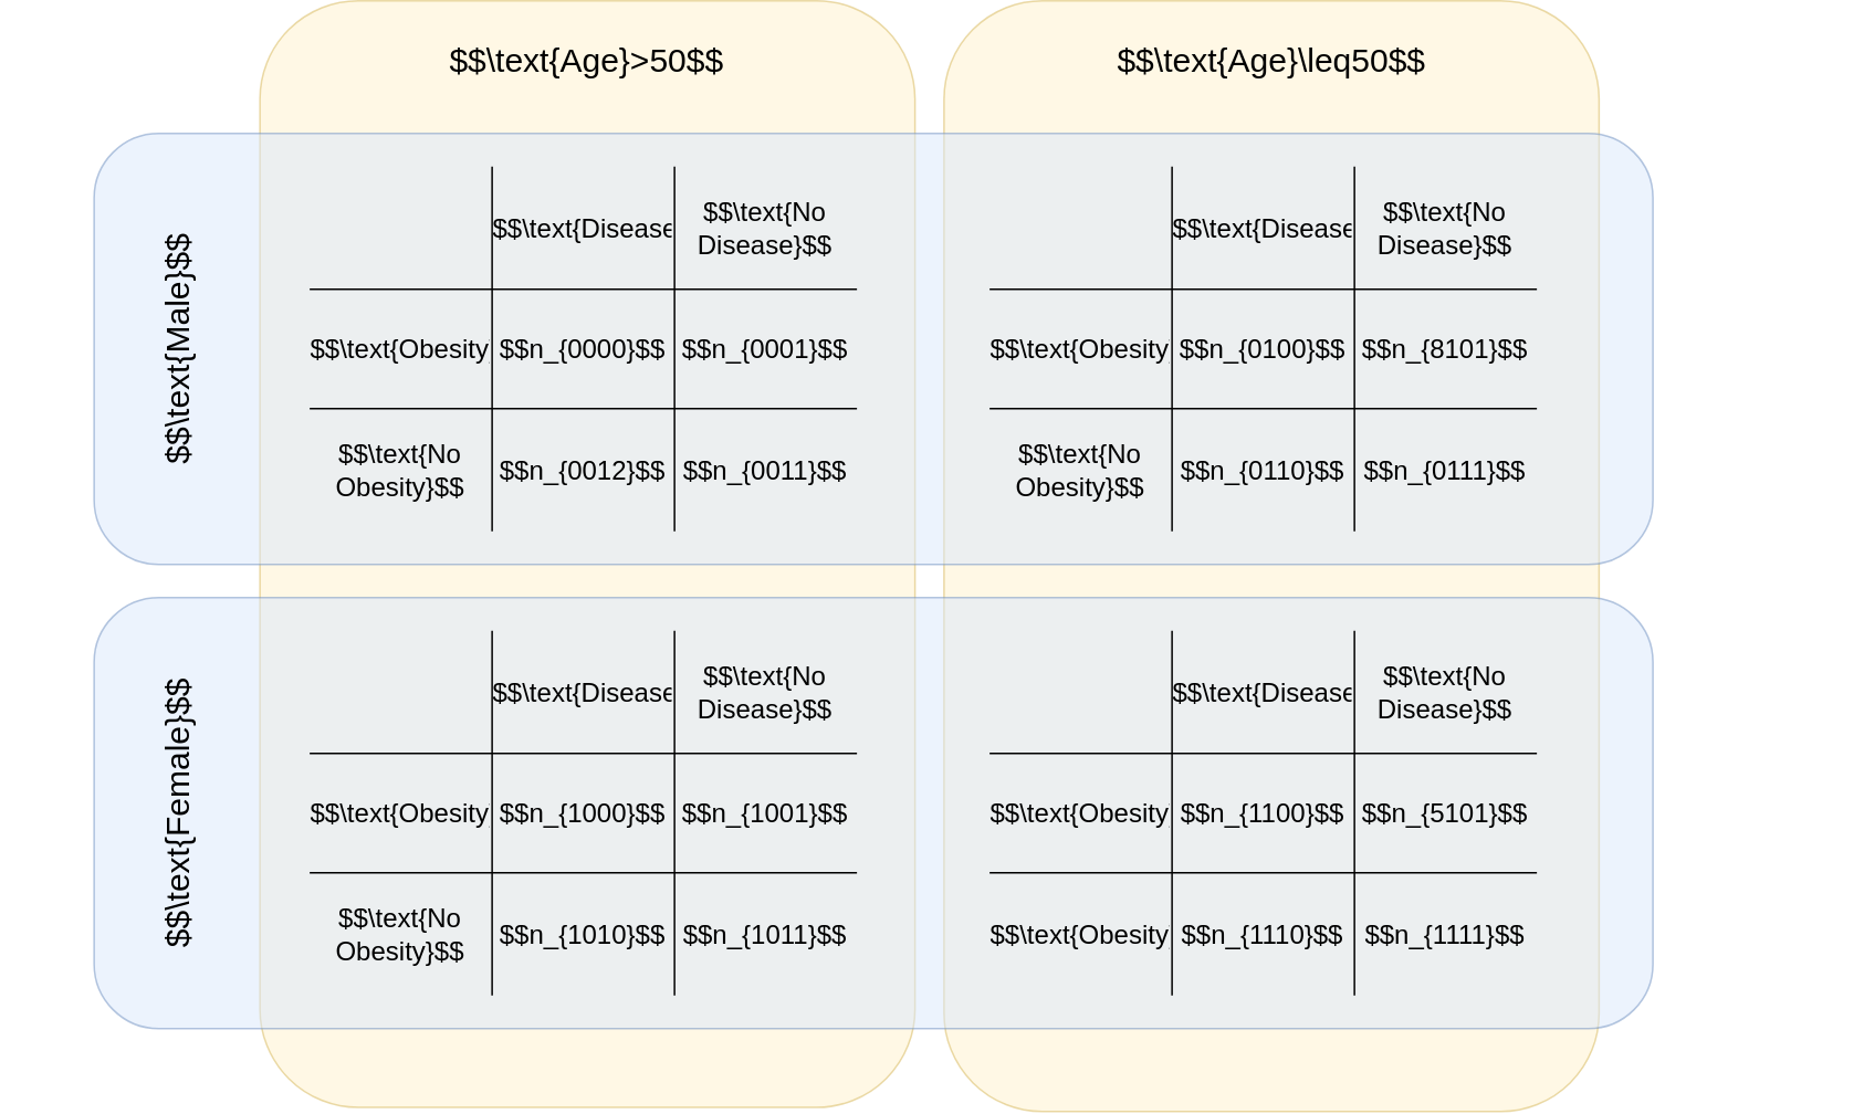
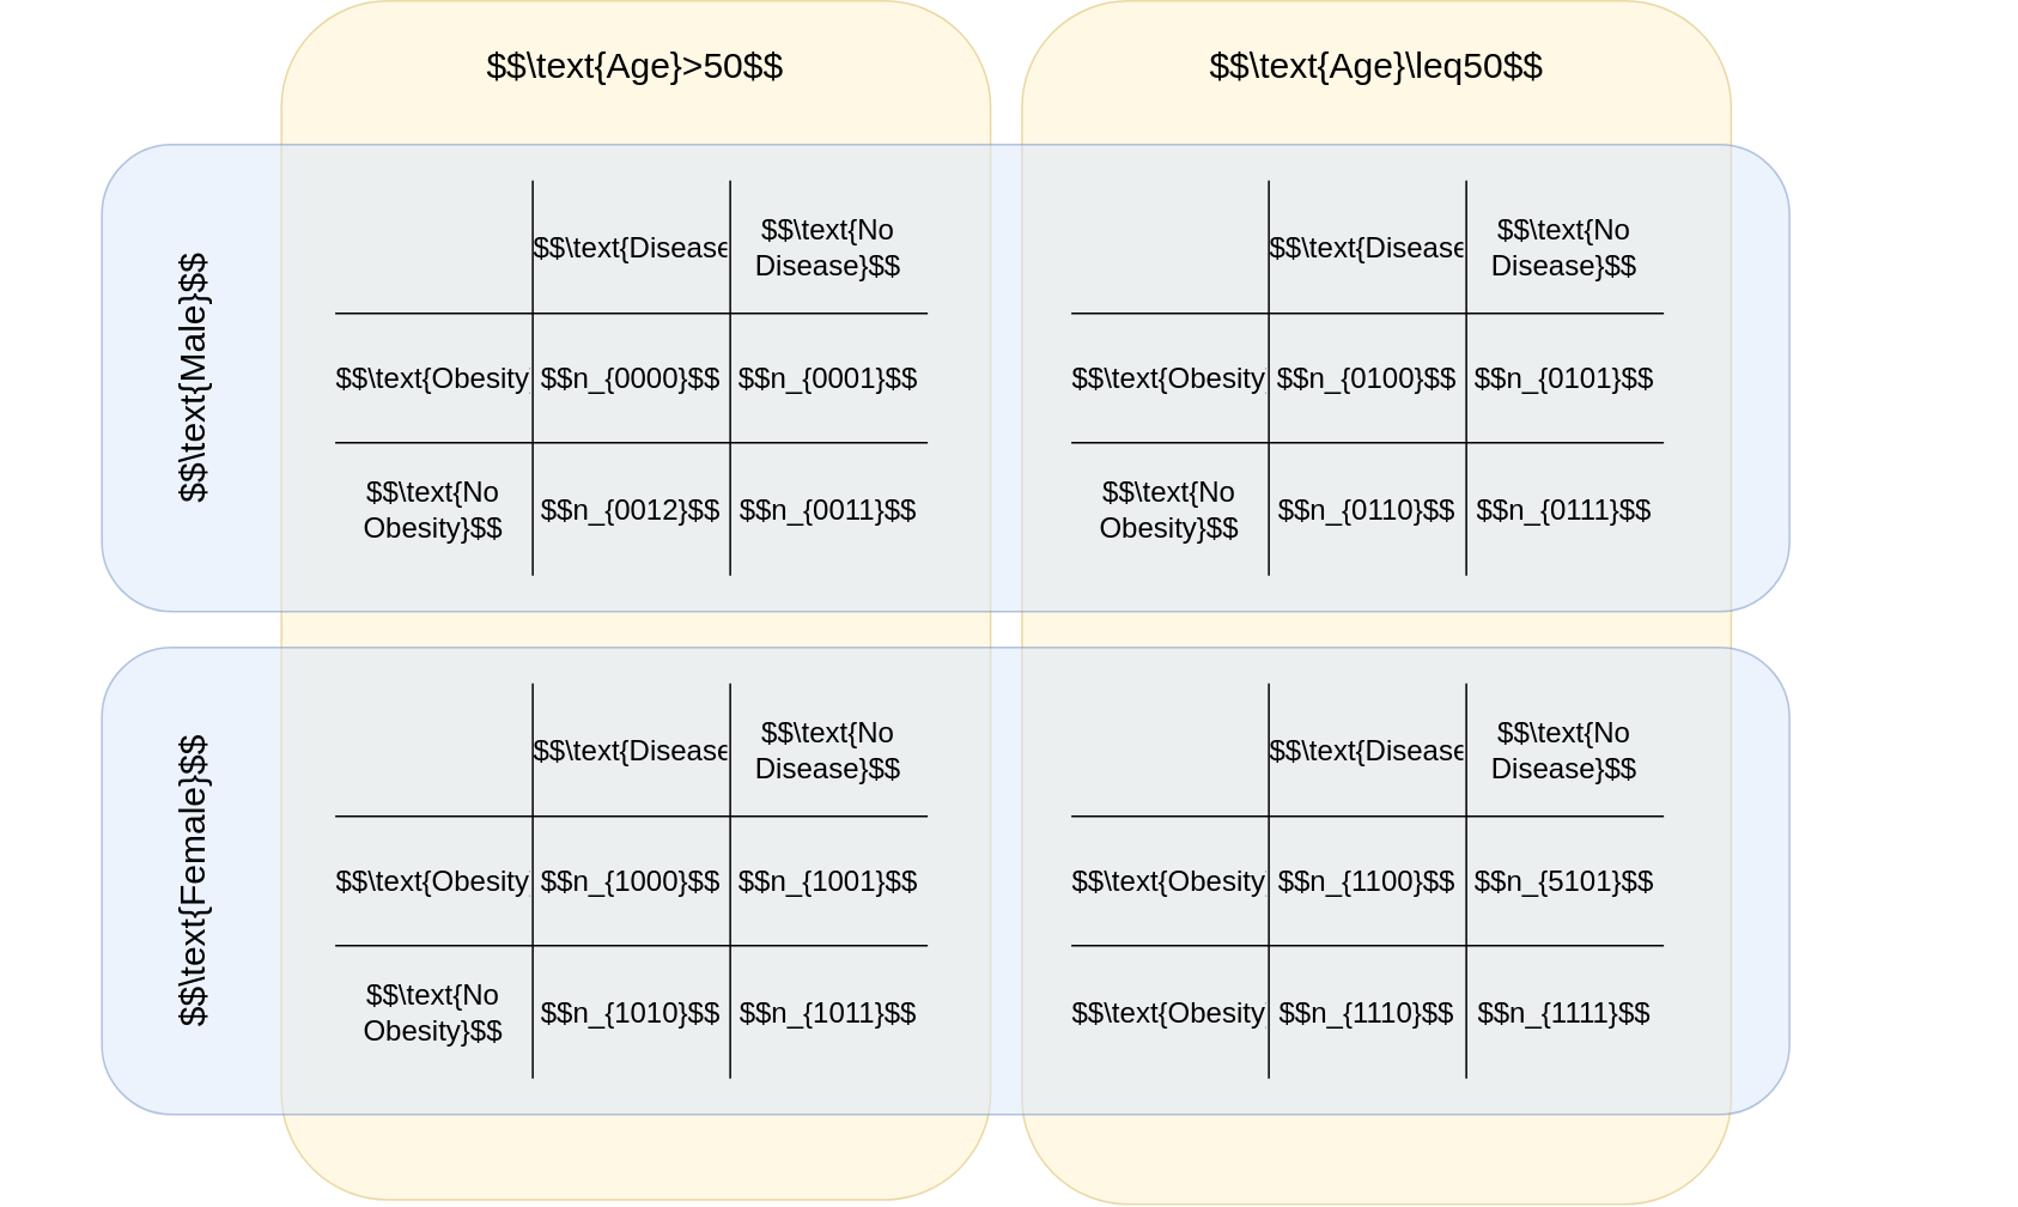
- <mxCell id="40" value="$$n_{8101}$$" style="shape=partialRectangle;html=1;whiteSpace=wrap;connectable=0;strokeColor=inherit;overflow=hidden;fillColor=none;top=0;left=0;bottom=0;right=0;pointerEvents=1;fontSize=16;" parent="37" vertex="1"><mxGeometry x="220" width="110" height="72" as="geometry"><mxRectangle width="110" height="72" as="alternateBounds" /></mxGeometry></mxCell>
+ <mxCell id="40" value="$$n_{0101}$$" style="shape=partialRectangle;html=1;whiteSpace=wrap;connectable=0;strokeColor=inherit;overflow=hidden;fillColor=none;top=0;left=0;bottom=0;right=0;pointerEvents=1;fontSize=16;" parent="37" vertex="1"><mxGeometry x="220" width="110" height="72" as="geometry"><mxRectangle width="110" height="72" as="alternateBounds" /></mxGeometry></mxCell>
